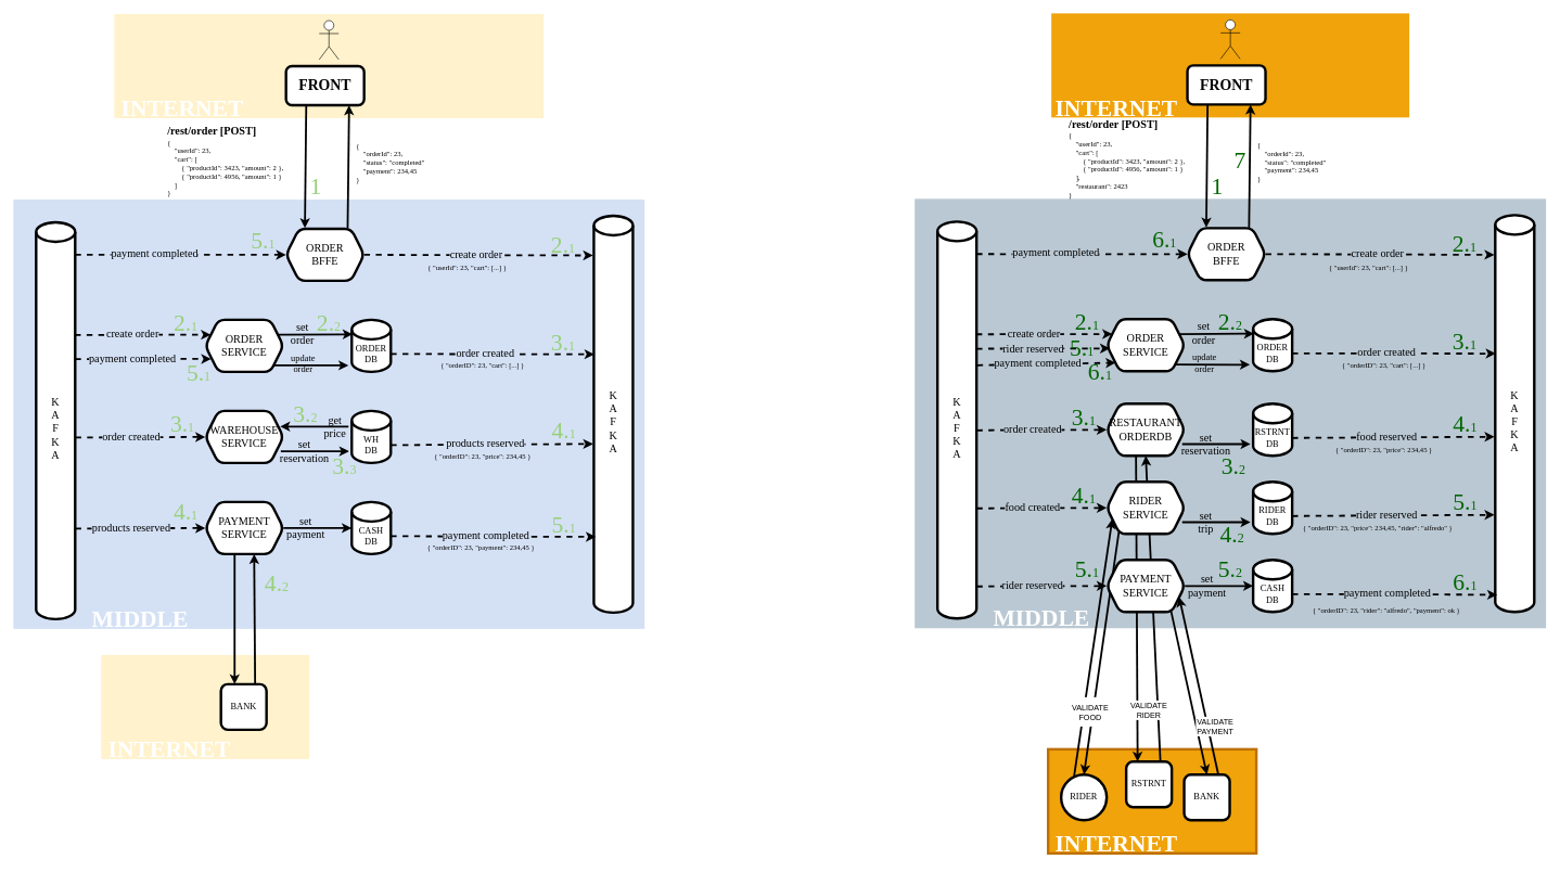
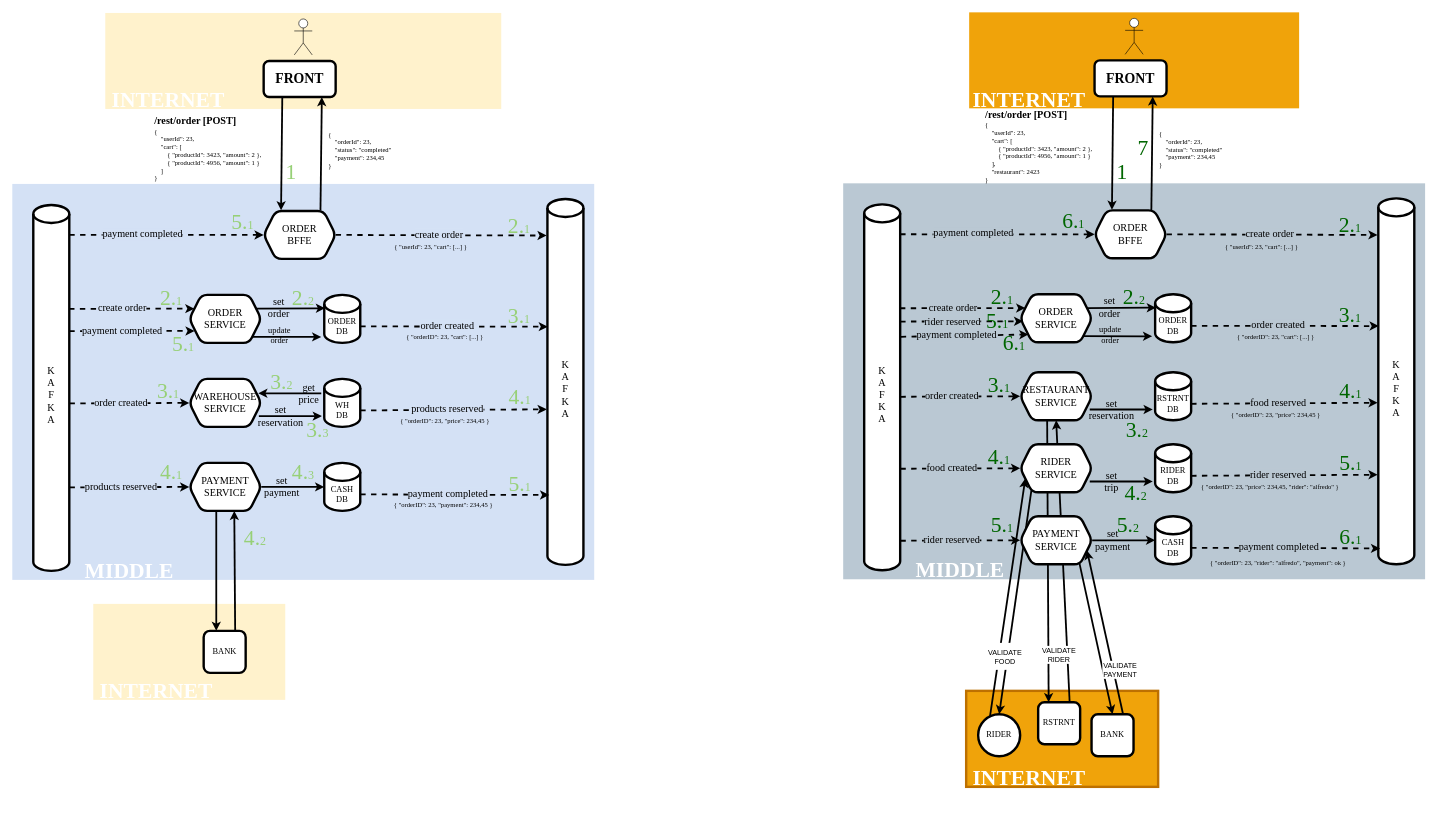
- <mxCell id="145" value="RESTAURANT ORDERDB" style="shape=hexagon;perimeter=hexagonPerimeter2;whiteSpace=wrap;html=1;fixedSize=1;rounded=1;labelBackgroundColor=none;fontFamily=Tahoma;fontSize=17;strokeWidth=4;fillColor=default;strokeColor=default;" parent="1" vertex="1"><mxGeometry x="1700" y="620" width="120" height="80" as="geometry" /></mxCell>
+ <mxCell id="145" value="RESTAURANT SERVICE" style="shape=hexagon;perimeter=hexagonPerimeter2;whiteSpace=wrap;html=1;fixedSize=1;rounded=1;labelBackgroundColor=none;fontFamily=Tahoma;fontSize=17;strokeWidth=4;fillColor=default;strokeColor=default;" parent="1" vertex="1"><mxGeometry x="1700" y="620" width="120" height="80" as="geometry" /></mxCell>
+ <mxCell id="70" value="&lt;font&gt;4.&lt;span style=&quot;font-size: 20px&quot;&gt;3&lt;/span&gt;&lt;/font&gt;" style="text;html=1;strokeColor=none;fillColor=none;align=center;verticalAlign=middle;whiteSpace=wrap;rounded=0;labelBackgroundColor=none;fontFamily=Tahoma;fontSize=36;fontColor=#97D077;labelBorderColor=none;" parent="1" vertex="1"><mxGeometry x="475" y="771" width="60" height="30" as="geometry" /></mxCell>
- <mxCell id="136" value="&lt;font&gt;5.&lt;span style=&quot;font-size: 20px&quot;&gt;2&lt;/span&gt;&lt;/font&gt;" style="text;html=1;strokeColor=none;fillColor=none;align=center;verticalAlign=middle;whiteSpace=wrap;rounded=0;labelBackgroundColor=none;fontFamily=Tahoma;fontSize=36;fontColor=#006600;labelBorderColor=none;" parent="1" vertex="1"><mxGeometry x="1860" y="860" width="60" height="30" as="geometry" /></mxCell>
+ <mxCell id="136" value="&lt;font&gt;5.&lt;span style=&quot;font-size: 20px&quot;&gt;2&lt;/span&gt;&lt;/font&gt;" style="text;html=1;strokeColor=none;fillColor=none;align=center;verticalAlign=middle;whiteSpace=wrap;rounded=0;labelBackgroundColor=none;fontFamily=Tahoma;fontSize=36;fontColor=#006600;labelBorderColor=none;" parent="1" vertex="1"><mxGeometry x="1850" y="860" width="60" height="30" as="geometry" /></mxCell>
